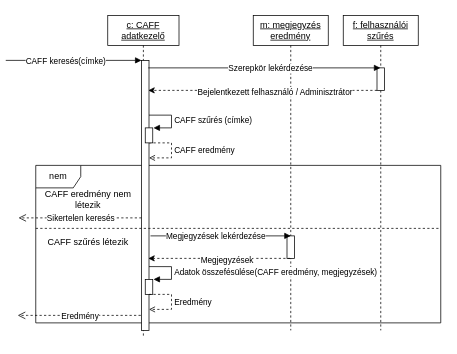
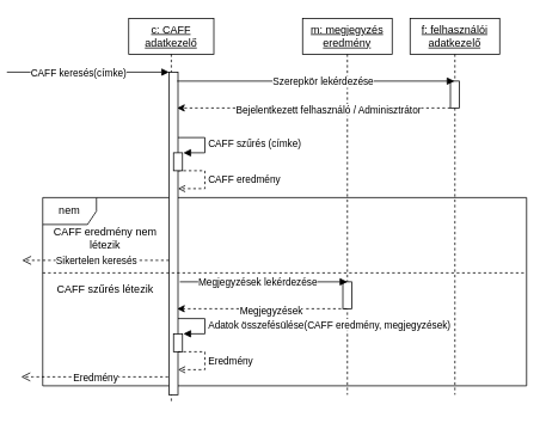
- <mxCell id="5" value="&lt;u&gt;f: felhasználói&lt;br&gt;szűrés&lt;/u&gt;" style="shape=umlLifeline;perimeter=lifelinePerimeter;whiteSpace=wrap;html=1;container=1;collapsible=0;recursiveResize=0;outlineConnect=0;" parent="1" vertex="1"><mxGeometry x="454" y="20" width="100" height="420" as="geometry" /></mxCell>
+ <mxCell id="5" value="&lt;u&gt;f: felhasználói&lt;br&gt;adatkezelő&lt;/u&gt;" style="shape=umlLifeline;perimeter=lifelinePerimeter;whiteSpace=wrap;html=1;container=1;collapsible=0;recursiveResize=0;outlineConnect=0;" parent="1" vertex="1"><mxGeometry x="454" y="20" width="100" height="420" as="geometry" /></mxCell>
